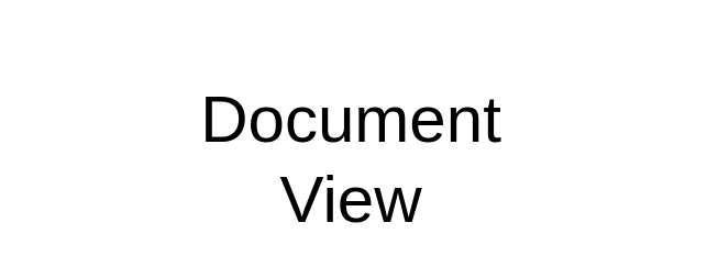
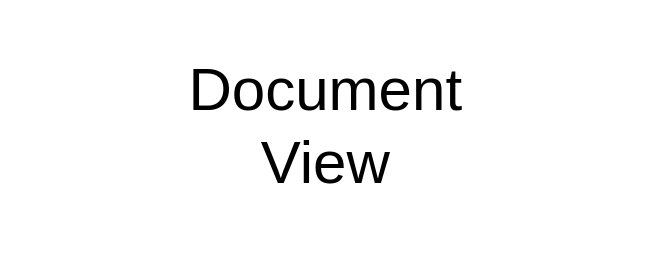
- <mxCell id="2" value="Document&lt;br&gt;View" style="text;html=1;strokeColor=none;fillColor=none;align=center;verticalAlign=middle;whiteSpace=wrap;rounded=0;fontSize=48;opacity=30;" vertex="1" parent="1"><mxGeometry x="15" y="35" width="480" height="160" as="geometry" /></mxCell>
+ <mxCell id="2" value="Document&lt;br&gt;View" style="text;html=1;strokeColor=none;fillColor=none;align=center;verticalAlign=middle;whiteSpace=wrap;rounded=0;fontSize=48;opacity=30;" vertex="1" parent="1"><mxGeometry x="20" y="20" width="480" height="160" as="geometry" /></mxCell>
